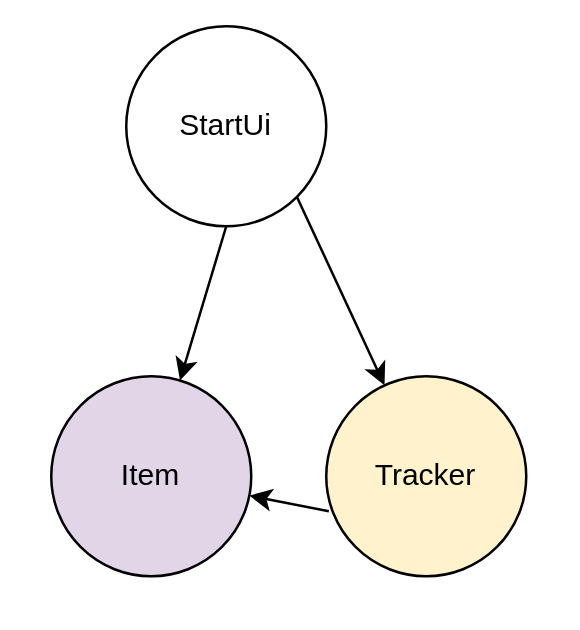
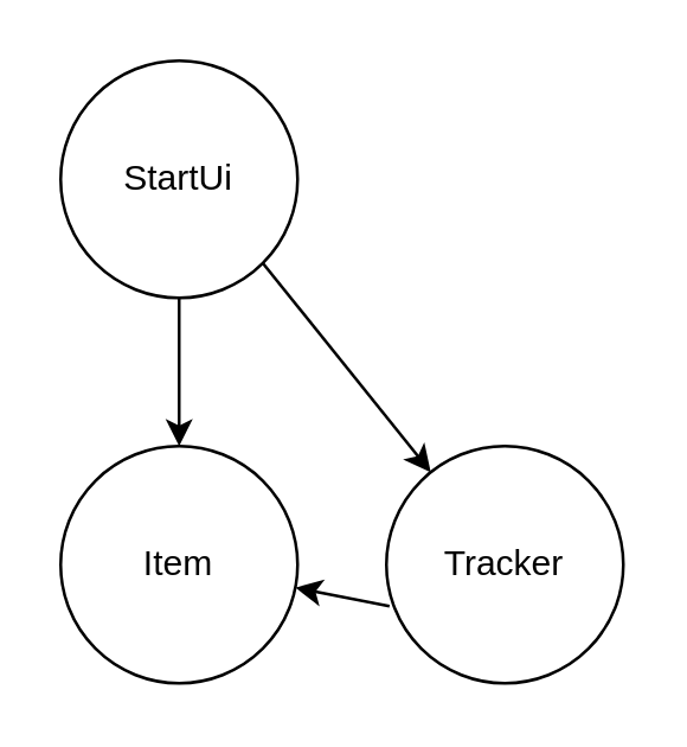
- <mxCell id="2" value="StartUi" style="ellipse;whiteSpace=wrap;html=1;aspect=fixed;" vertex="1" parent="1"><mxGeometry x="50" y="10" width="80" height="80" as="geometry" /></mxCell>
+ <mxCell id="2" value="StartUi" style="ellipse;whiteSpace=wrap;html=1;aspect=fixed;" vertex="1" parent="1"><mxGeometry x="20" y="20" width="80" height="80" as="geometry" /></mxCell>
- <mxCell id="3" value="Item" style="ellipse;whiteSpace=wrap;html=1;aspect=fixed;fillColor=#e1d5e7;" vertex="1" parent="1"><mxGeometry x="20" y="150" width="80" height="80" as="geometry" /></mxCell>
+ <mxCell id="3" value="Item" style="ellipse;whiteSpace=wrap;html=1;aspect=fixed;" vertex="1" parent="1"><mxGeometry x="20" y="150" width="80" height="80" as="geometry" /></mxCell>
- <mxCell id="4" value="Tracker" style="ellipse;whiteSpace=wrap;html=1;aspect=fixed;fillColor=#fff2cc;" vertex="1" parent="1"><mxGeometry x="130" y="150" width="80" height="80" as="geometry" /></mxCell>
+ <mxCell id="4" value="Tracker" style="ellipse;whiteSpace=wrap;html=1;aspect=fixed;" vertex="1" parent="1"><mxGeometry x="130" y="150" width="80" height="80" as="geometry" /></mxCell>
